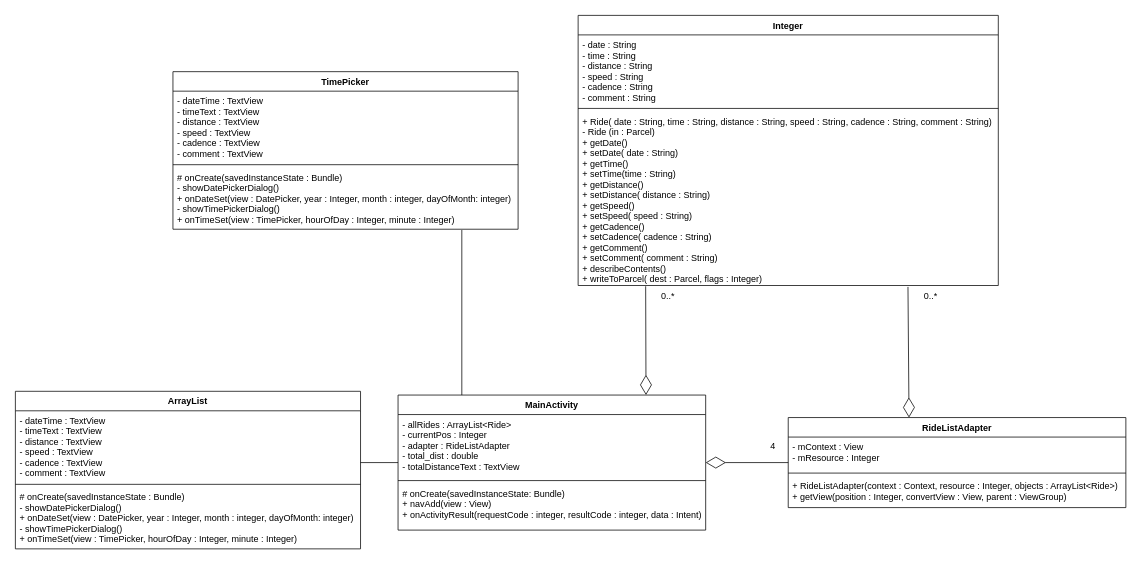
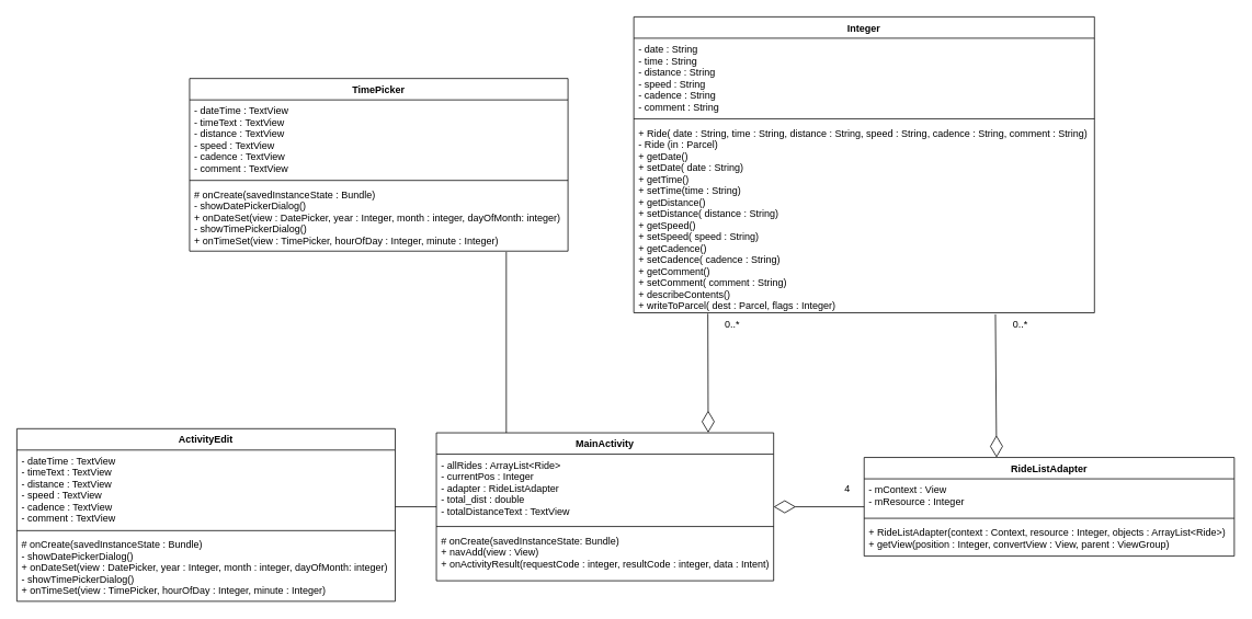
- <mxCell id="18" value="ArrayList" style="swimlane;fontStyle=1;align=center;verticalAlign=top;childLayout=stackLayout;horizontal=1;startSize=26;horizontalStack=0;resizeParent=1;resizeParentMax=0;resizeLast=0;collapsible=1;marginBottom=0;" parent="1" vertex="1"><mxGeometry x="20" y="521" width="460" height="210" as="geometry" /></mxCell>
+ <mxCell id="18" value="ActivityEdit" style="swimlane;fontStyle=1;align=center;verticalAlign=top;childLayout=stackLayout;horizontal=1;startSize=26;horizontalStack=0;resizeParent=1;resizeParentMax=0;resizeLast=0;collapsible=1;marginBottom=0;" parent="1" vertex="1"><mxGeometry x="20" y="521" width="460" height="210" as="geometry" /></mxCell>
